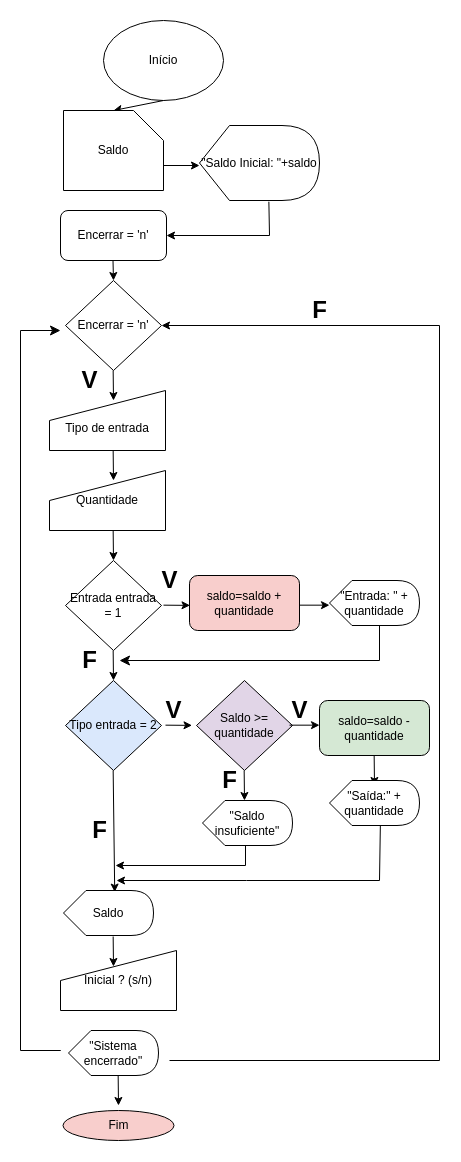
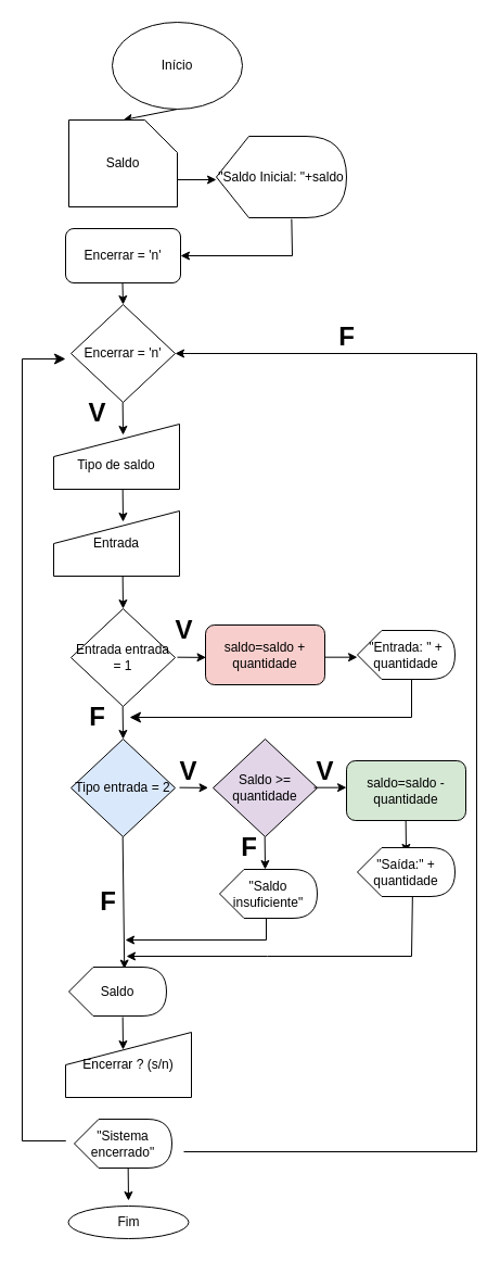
- <mxCell id="11" value="&lt;br&gt;Tipo de entrada" style="shape=manualInput;whiteSpace=wrap;html=1;" vertex="1" parent="1"><mxGeometry x="49" y="390" width="116" height="60" as="geometry" /></mxCell>
+ <mxCell id="11" value="&lt;br&gt;Tipo de saldo" style="shape=manualInput;whiteSpace=wrap;html=1;" vertex="1" parent="1"><mxGeometry x="49" y="390" width="116" height="60" as="geometry" /></mxCell>
- <mxCell id="13" value="Quantidade" style="shape=manualInput;whiteSpace=wrap;html=1;" vertex="1" parent="1"><mxGeometry x="49" y="470" width="116" height="60" as="geometry" /></mxCell>
+ <mxCell id="13" value="Entrada" style="shape=manualInput;whiteSpace=wrap;html=1;" vertex="1" parent="1"><mxGeometry x="49" y="470" width="116" height="60" as="geometry" /></mxCell>
- <mxCell id="33" value="Inicial ? (s/n)" style="shape=manualInput;whiteSpace=wrap;html=1;" vertex="1" parent="1"><mxGeometry x="60" y="950" width="116" height="60" as="geometry" /></mxCell>
+ <mxCell id="33" value="Encerrar ? (s/n)" style="shape=manualInput;whiteSpace=wrap;html=1;" vertex="1" parent="1"><mxGeometry x="60" y="950" width="116" height="60" as="geometry" /></mxCell>
- <mxCell id="37" value="Fim" style="ellipse;whiteSpace=wrap;html=1;fillColor=#f8cecc;" vertex="1" parent="1"><mxGeometry x="62.5" y="1110" width="111" height="30" as="geometry" /></mxCell>
+ <mxCell id="37" value="Fim" style="ellipse;whiteSpace=wrap;html=1;" vertex="1" parent="1"><mxGeometry x="62.5" y="1110" width="111" height="30" as="geometry" /></mxCell>
